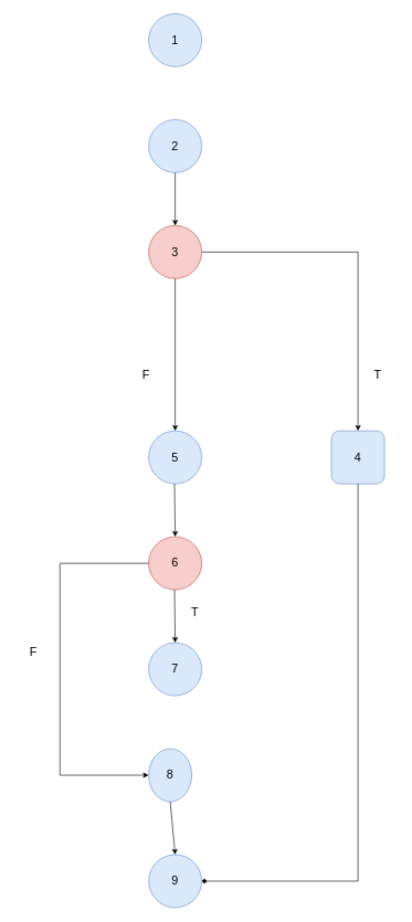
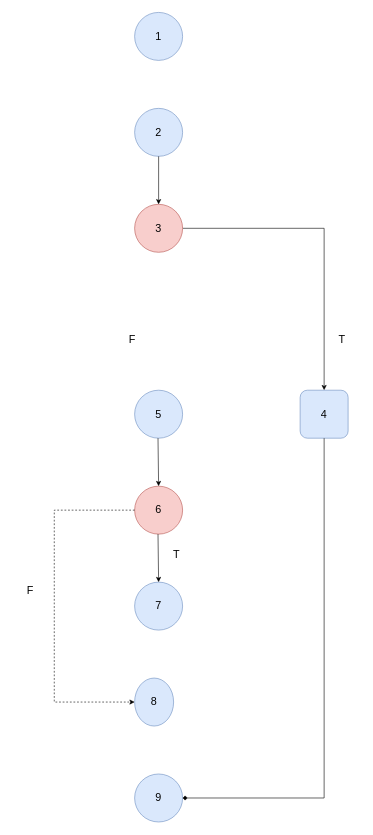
- <mxCell id="19" value="" style="endArrow=classic;html=1;rounded=0;exitX=0.5;exitY=1;exitDx=0;exitDy=0;entryX=0.5;entryY=0;entryDx=0;entryDy=0;" parent="1" source="5" target="7" edge="1"><mxGeometry width="50" height="50" relative="1" as="geometry"><mxPoint x="570" y="620" as="sourcePoint" /><mxPoint x="620" y="570" as="targetPoint" /></mxGeometry></mxCell>
- <mxCell id="17" value="" style="endArrow=classic;html=1;rounded=0;exitX=0;exitY=0.5;exitDx=0;exitDy=0;entryX=0;entryY=0.5;entryDx=0;entryDy=0;" parent="1" source="8" target="14" edge="1"><mxGeometry width="50" height="50" relative="1" as="geometry"><mxPoint x="290" y="1060" as="sourcePoint" /><mxPoint x="340" y="1010" as="targetPoint" /><Array as="points"><mxPoint x="90" y="850" /><mxPoint x="90" y="1170" /></Array></mxGeometry></mxCell>
+ <mxCell id="17" value="" style="endArrow=classic;html=1;rounded=0;exitX=0;exitY=0.5;exitDx=0;exitDy=0;entryX=0;entryY=0.5;entryDx=0;entryDy=0;dashed=1;" parent="1" source="8" target="14" edge="1"><mxGeometry width="50" height="50" relative="1" as="geometry"><mxPoint x="290" y="1060" as="sourcePoint" /><mxPoint x="340" y="1010" as="targetPoint" /><Array as="points"><mxPoint x="90" y="850" /><mxPoint x="90" y="1170" /></Array></mxGeometry></mxCell>
- <mxCell id="22" value="" style="endArrow=classic;html=1;rounded=0;exitX=0.5;exitY=1;exitDx=0;exitDy=0;entryX=0.5;entryY=0;entryDx=0;entryDy=0;" edge="1" parent="1" source="14" target="20"><mxGeometry width="50" height="50" relative="1" as="geometry"><mxPoint x="490" y="1000" as="sourcePoint" /><mxPoint x="540" y="950" as="targetPoint" /></mxGeometry></mxCell>
